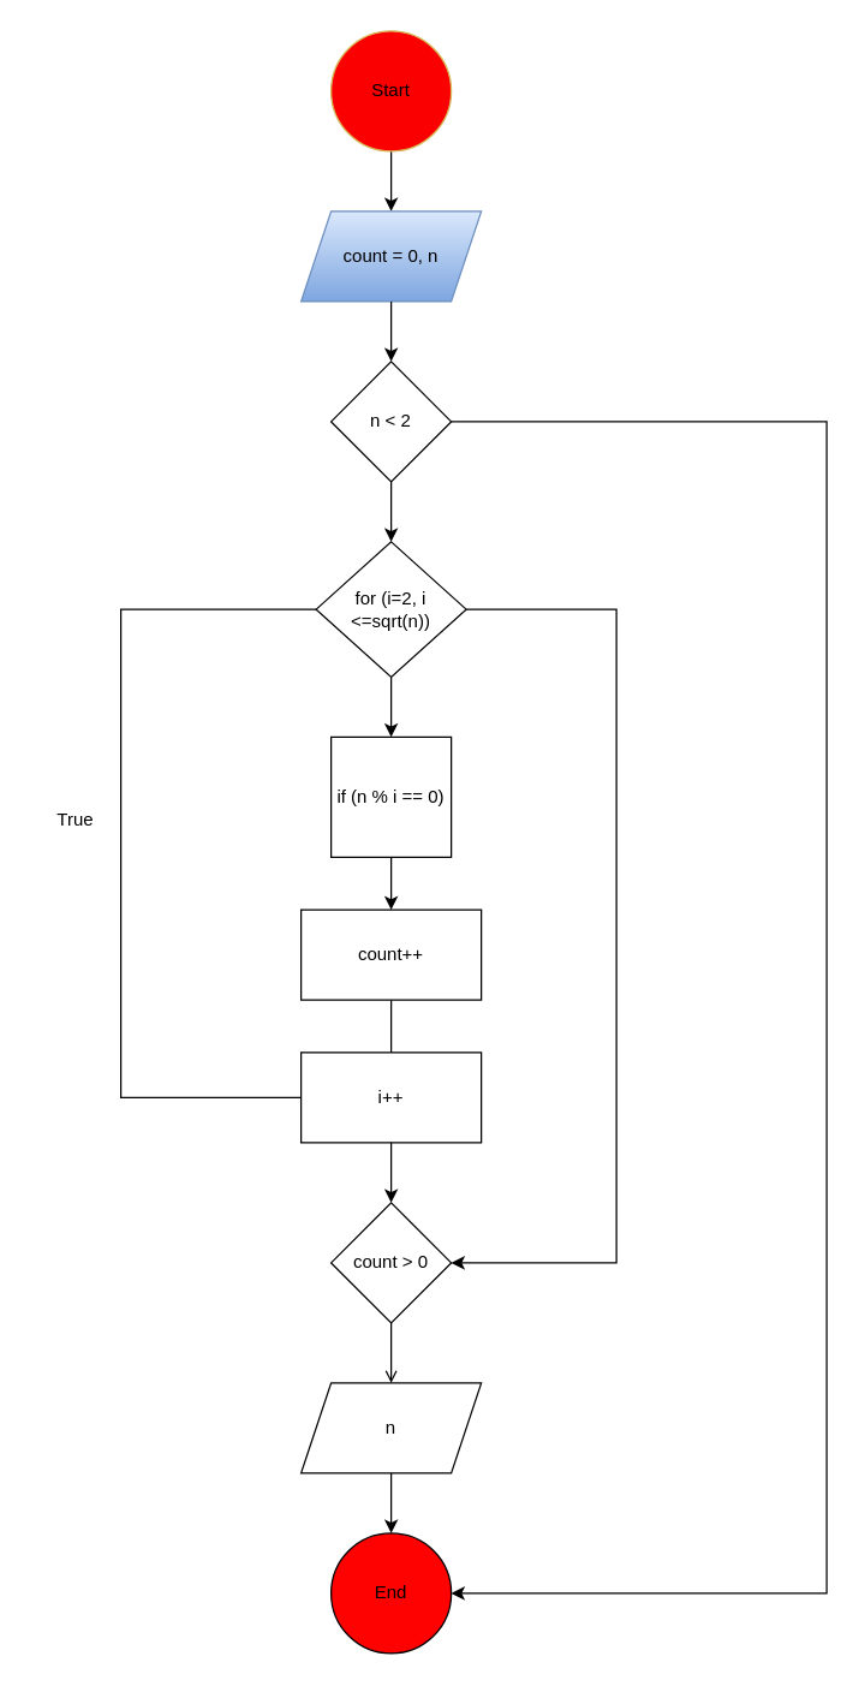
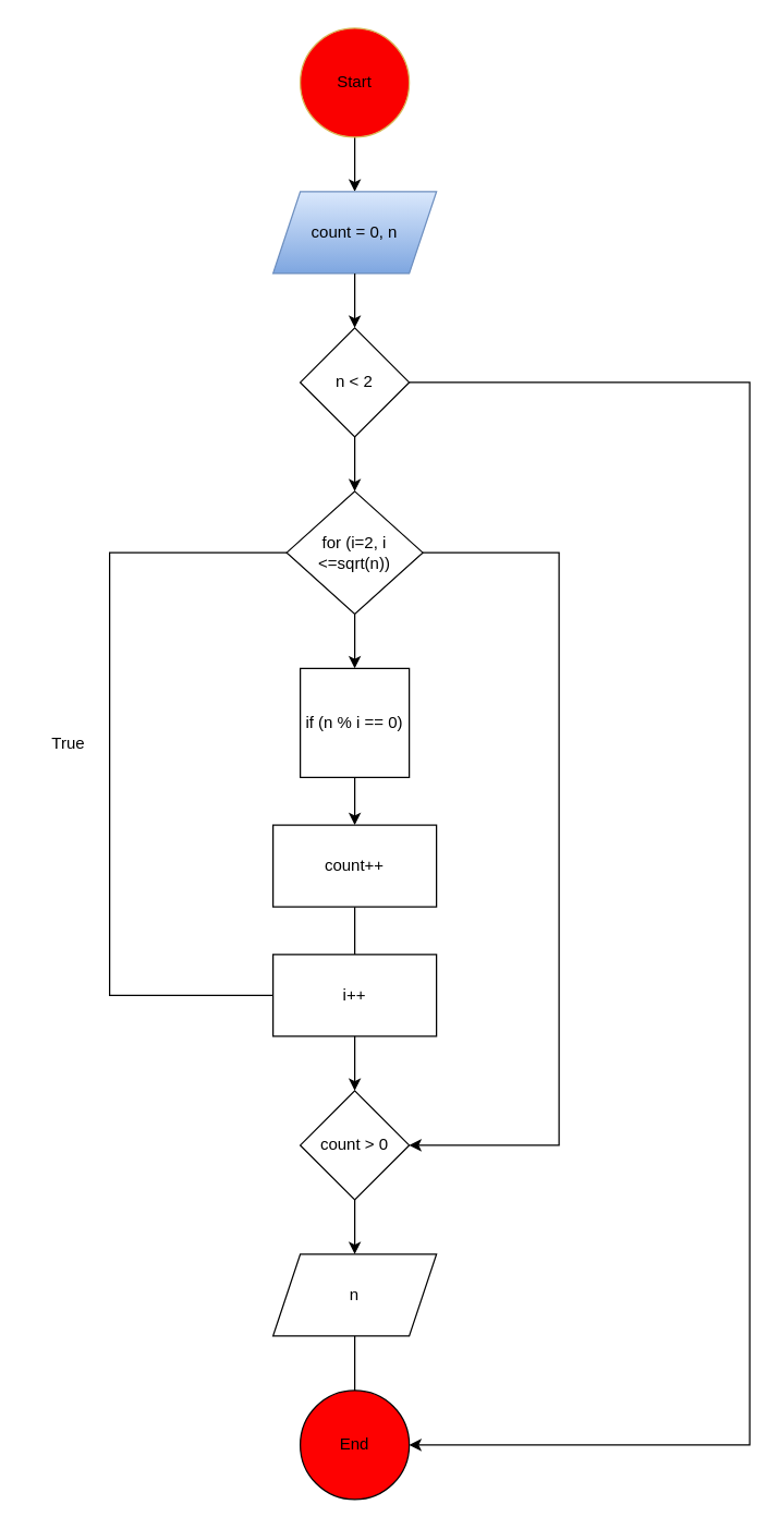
- <mxCell id="14" style="edgeStyle=orthogonalEdgeStyle;rounded=0;orthogonalLoop=1;jettySize=auto;html=1;exitX=0.5;exitY=1;exitDx=0;exitDy=0;entryX=0.5;entryY=0;entryDx=0;entryDy=0;endArrow=open;" parent="1" source="15" target="20" edge="1"><mxGeometry relative="1" as="geometry" /></mxCell>
+ <mxCell id="14" style="edgeStyle=orthogonalEdgeStyle;rounded=0;orthogonalLoop=1;jettySize=auto;html=1;exitX=0.5;exitY=1;exitDx=0;exitDy=0;entryX=0.5;entryY=0;entryDx=0;entryDy=0;" parent="1" source="15" target="20" edge="1"><mxGeometry relative="1" as="geometry" /></mxCell>
- <mxCell id="19" style="edgeStyle=orthogonalEdgeStyle;rounded=0;orthogonalLoop=1;jettySize=auto;html=1;exitX=0.5;exitY=1;exitDx=0;exitDy=0;entryX=0.5;entryY=0;entryDx=0;entryDy=0;" parent="1" source="20" target="4" edge="1"><mxGeometry relative="1" as="geometry" /></mxCell>
+ <mxCell id="19" style="edgeStyle=orthogonalEdgeStyle;rounded=0;orthogonalLoop=1;jettySize=auto;html=1;exitX=0.5;exitY=1;exitDx=0;exitDy=0;entryX=0.5;entryY=0;entryDx=0;entryDy=0;endArrow=none;" parent="1" source="20" target="4" edge="1"><mxGeometry relative="1" as="geometry" /></mxCell>
